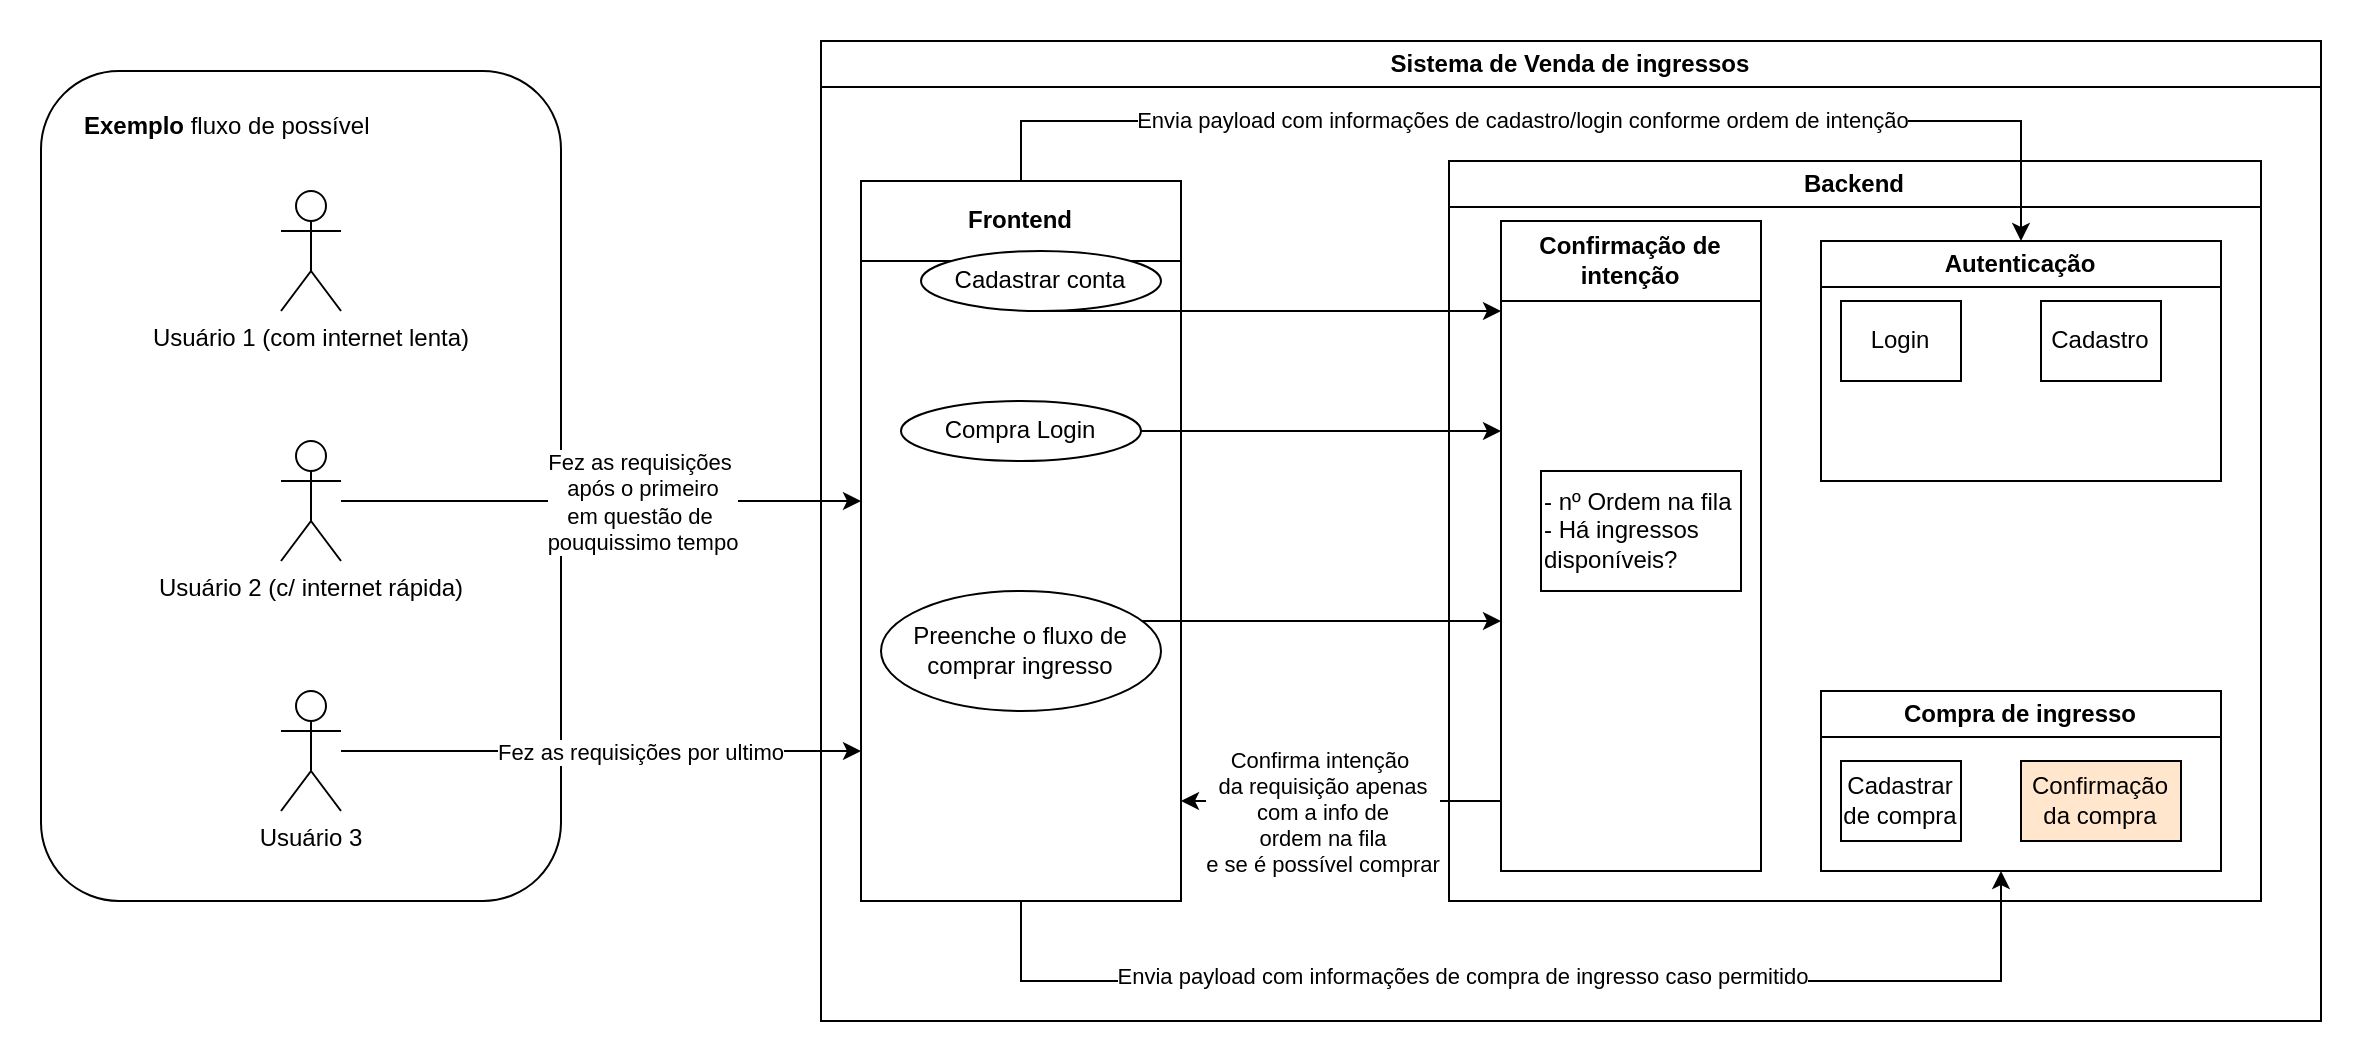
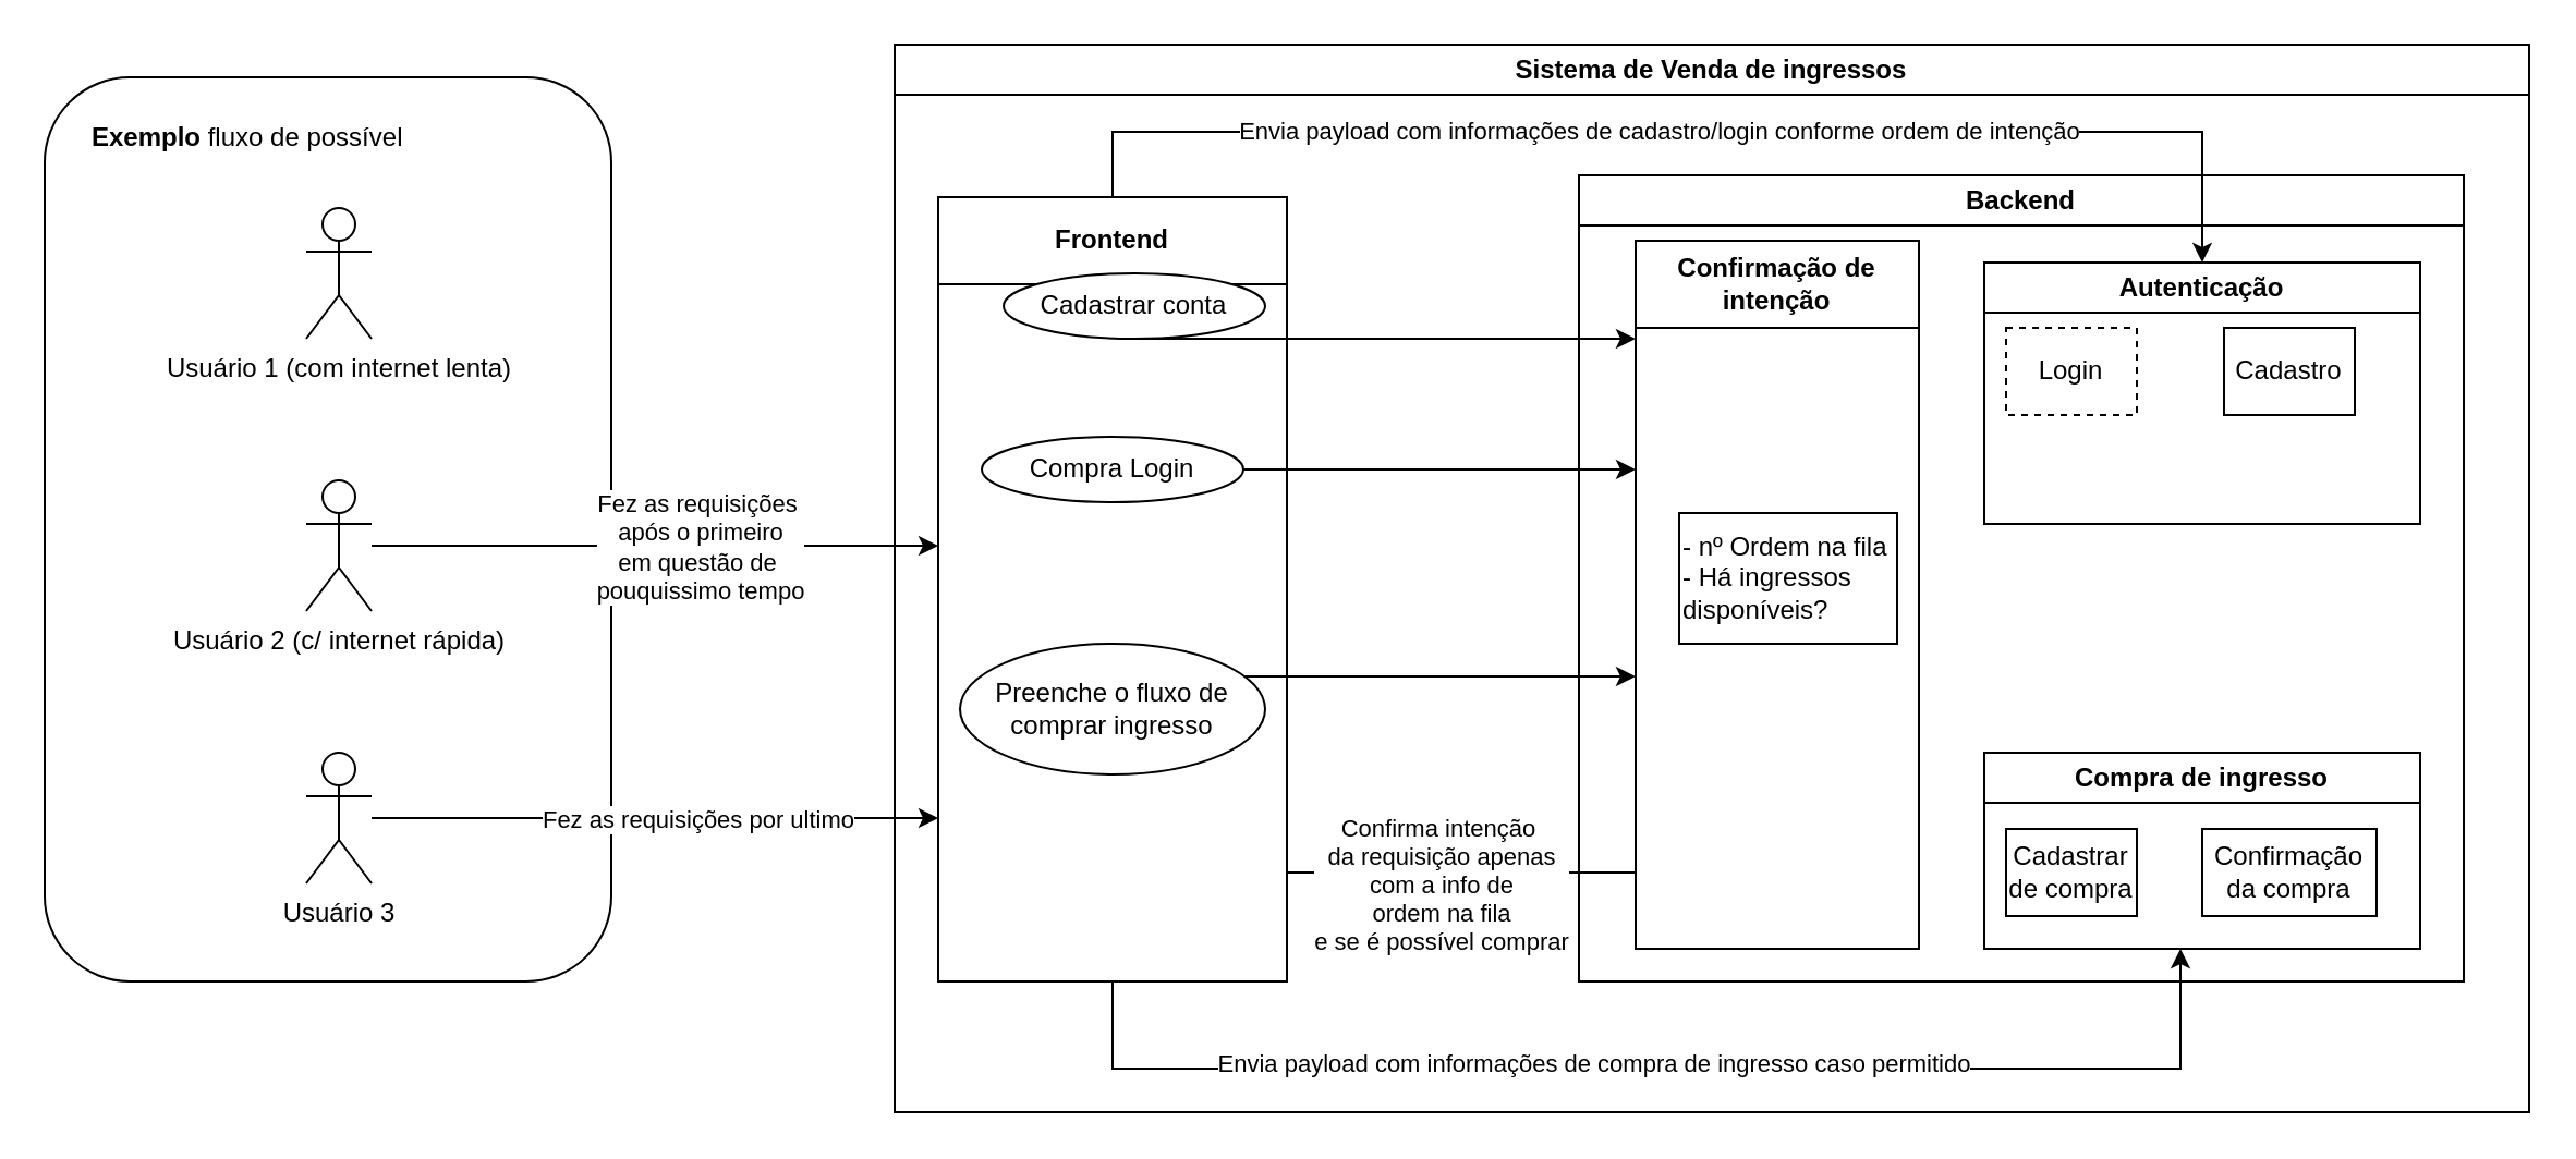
- <mxCell id="6" value="&lt;div align=&quot;center&quot;&gt;Login&lt;/div&gt;" style="rounded=0;whiteSpace=wrap;html=1;align=center;" vertex="1" parent="5"><mxGeometry x="10" y="30" width="60" height="40" as="geometry" /></mxCell>
+ <mxCell id="6" value="&lt;div align=&quot;center&quot;&gt;Login&lt;/div&gt;" style="rounded=0;whiteSpace=wrap;html=1;align=center;dashed=1;" vertex="1" parent="5"><mxGeometry x="10" y="30" width="60" height="40" as="geometry" /></mxCell>
- <mxCell id="11" style="edgeStyle=orthogonalEdgeStyle;rounded=0;orthogonalLoop=1;jettySize=auto;html=1;" edge="1" parent="3" source="13" target="17"><mxGeometry relative="1" as="geometry"><Array as="points"><mxPoint x="220" y="380" /><mxPoint x="220" y="380" /></Array></mxGeometry></mxCell>
+ <mxCell id="11" style="edgeStyle=orthogonalEdgeStyle;rounded=0;orthogonalLoop=1;jettySize=auto;html=1;endArrow=none;" edge="1" parent="3" source="13" target="17"><mxGeometry relative="1" as="geometry"><Array as="points"><mxPoint x="220" y="380" /><mxPoint x="220" y="380" /></Array></mxGeometry></mxCell>
- <mxCell id="10" value="Confirmação da compra" style="rounded=0;whiteSpace=wrap;html=1;align=center;fillColor=#ffe6cc;" vertex="1" parent="8"><mxGeometry x="100" y="35" width="80" height="40" as="geometry" /></mxCell>
+ <mxCell id="10" value="Confirmação da compra" style="rounded=0;whiteSpace=wrap;html=1;align=center;" vertex="1" parent="8"><mxGeometry x="100" y="35" width="80" height="40" as="geometry" /></mxCell>
